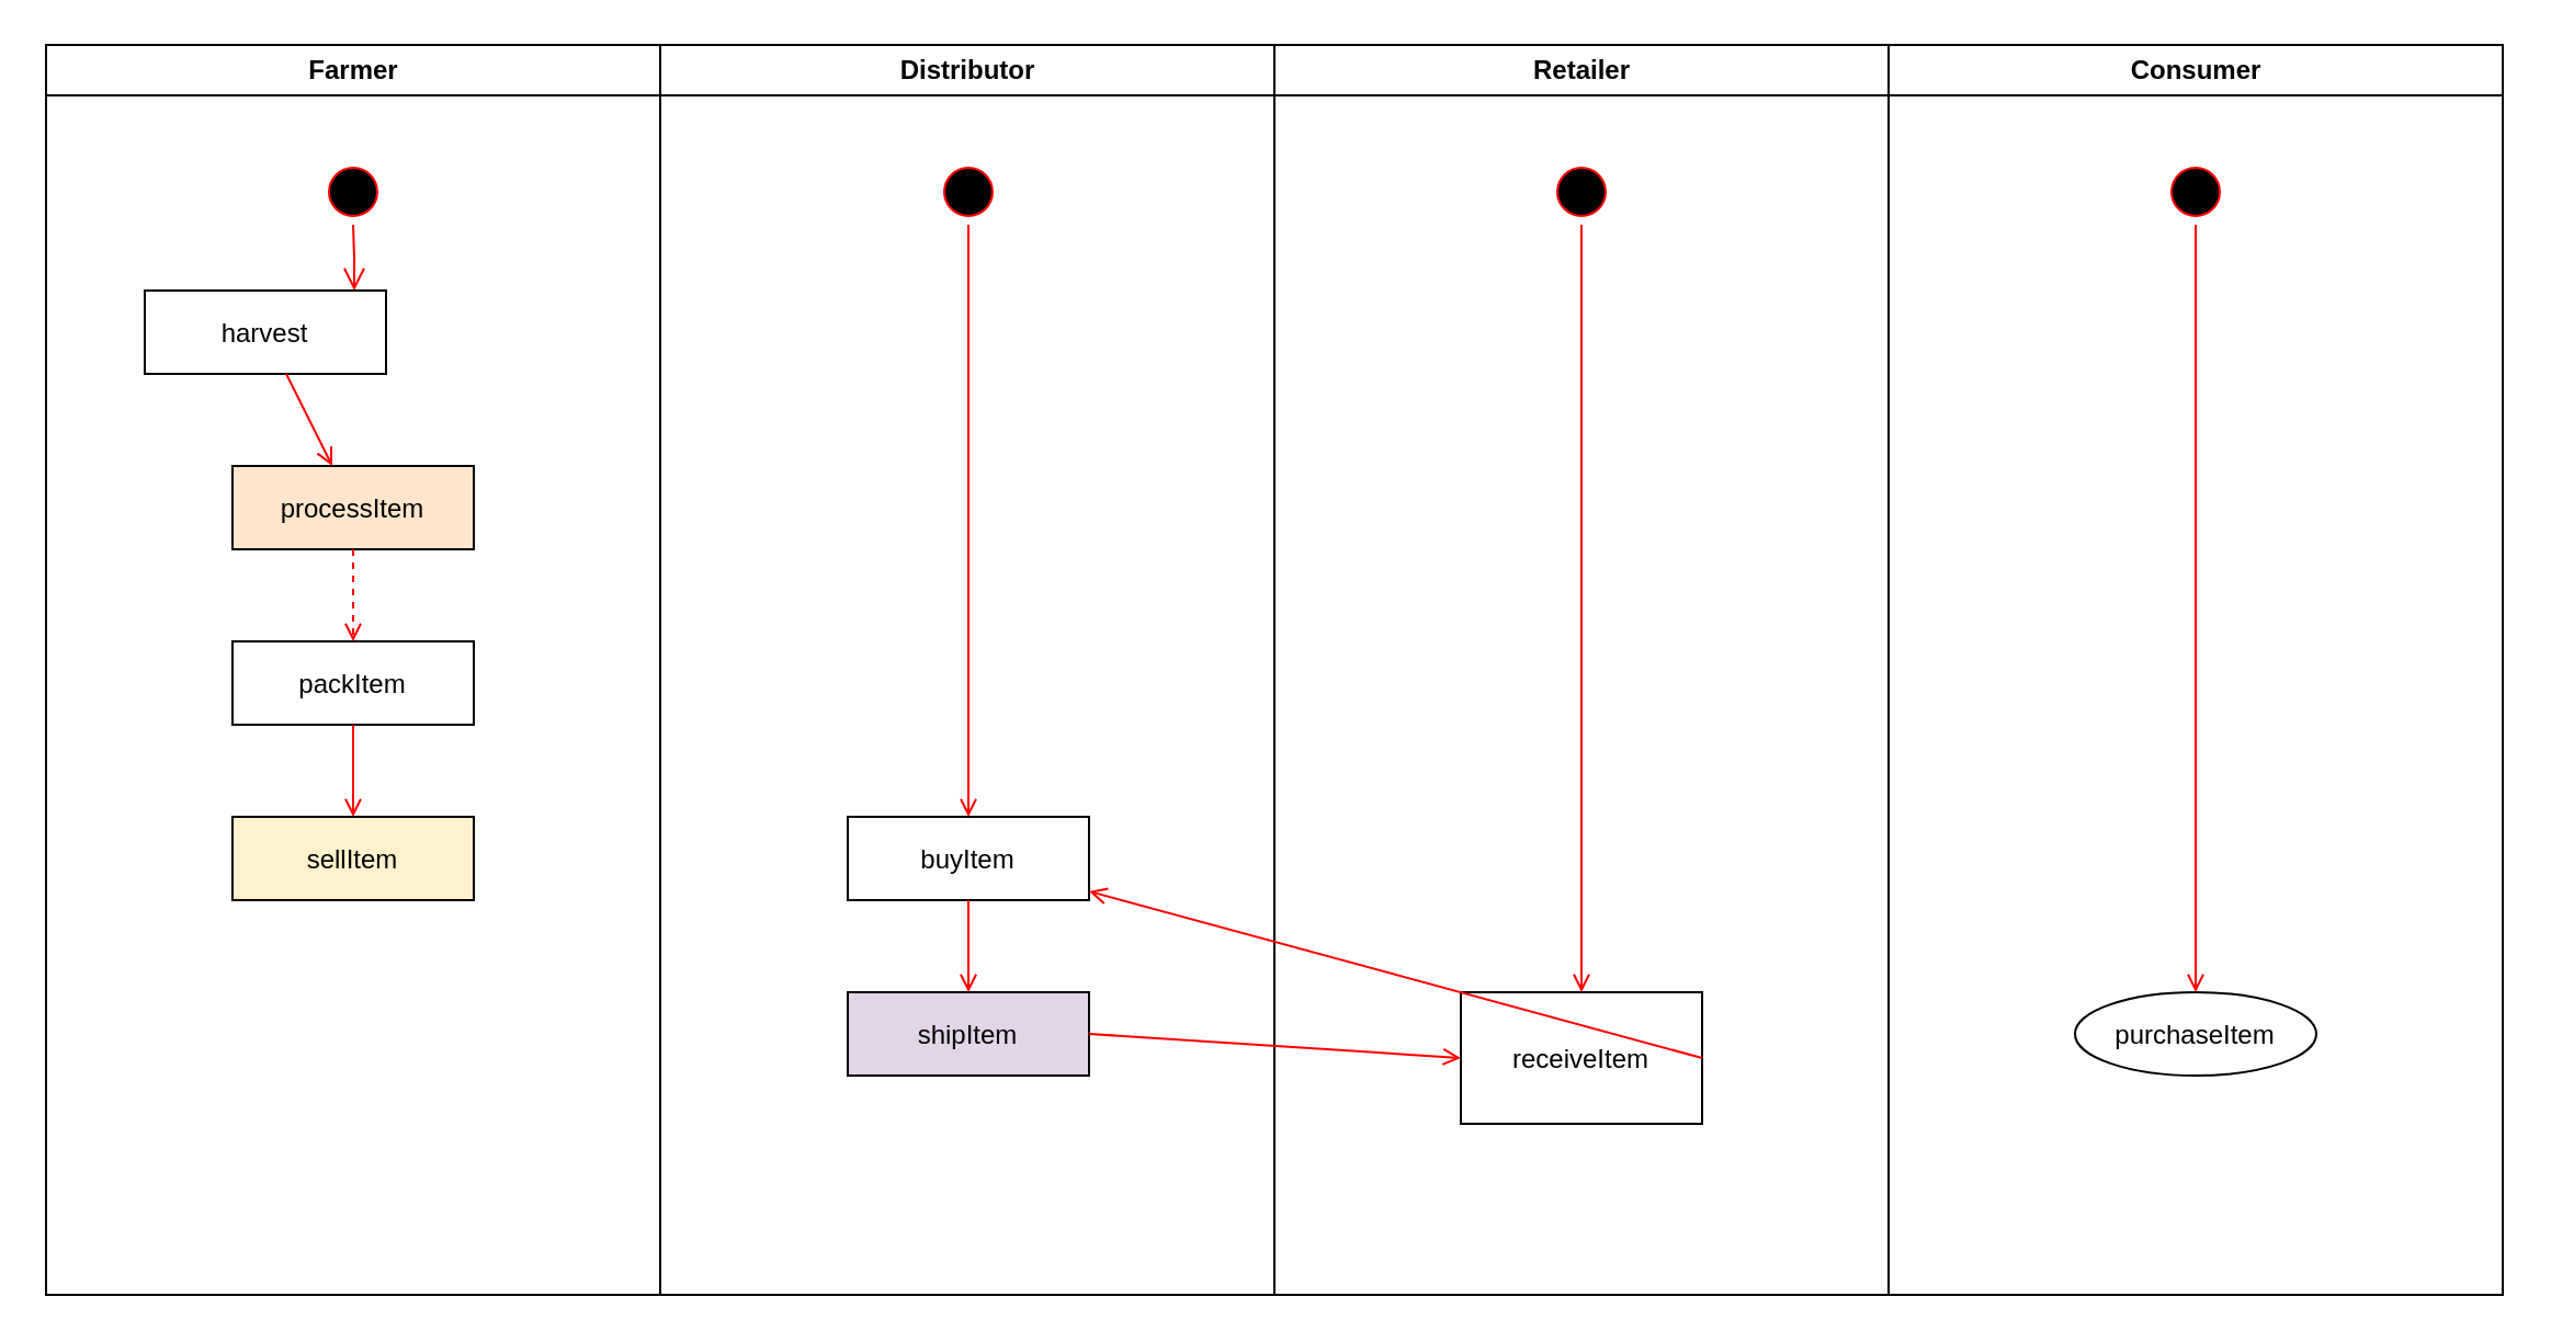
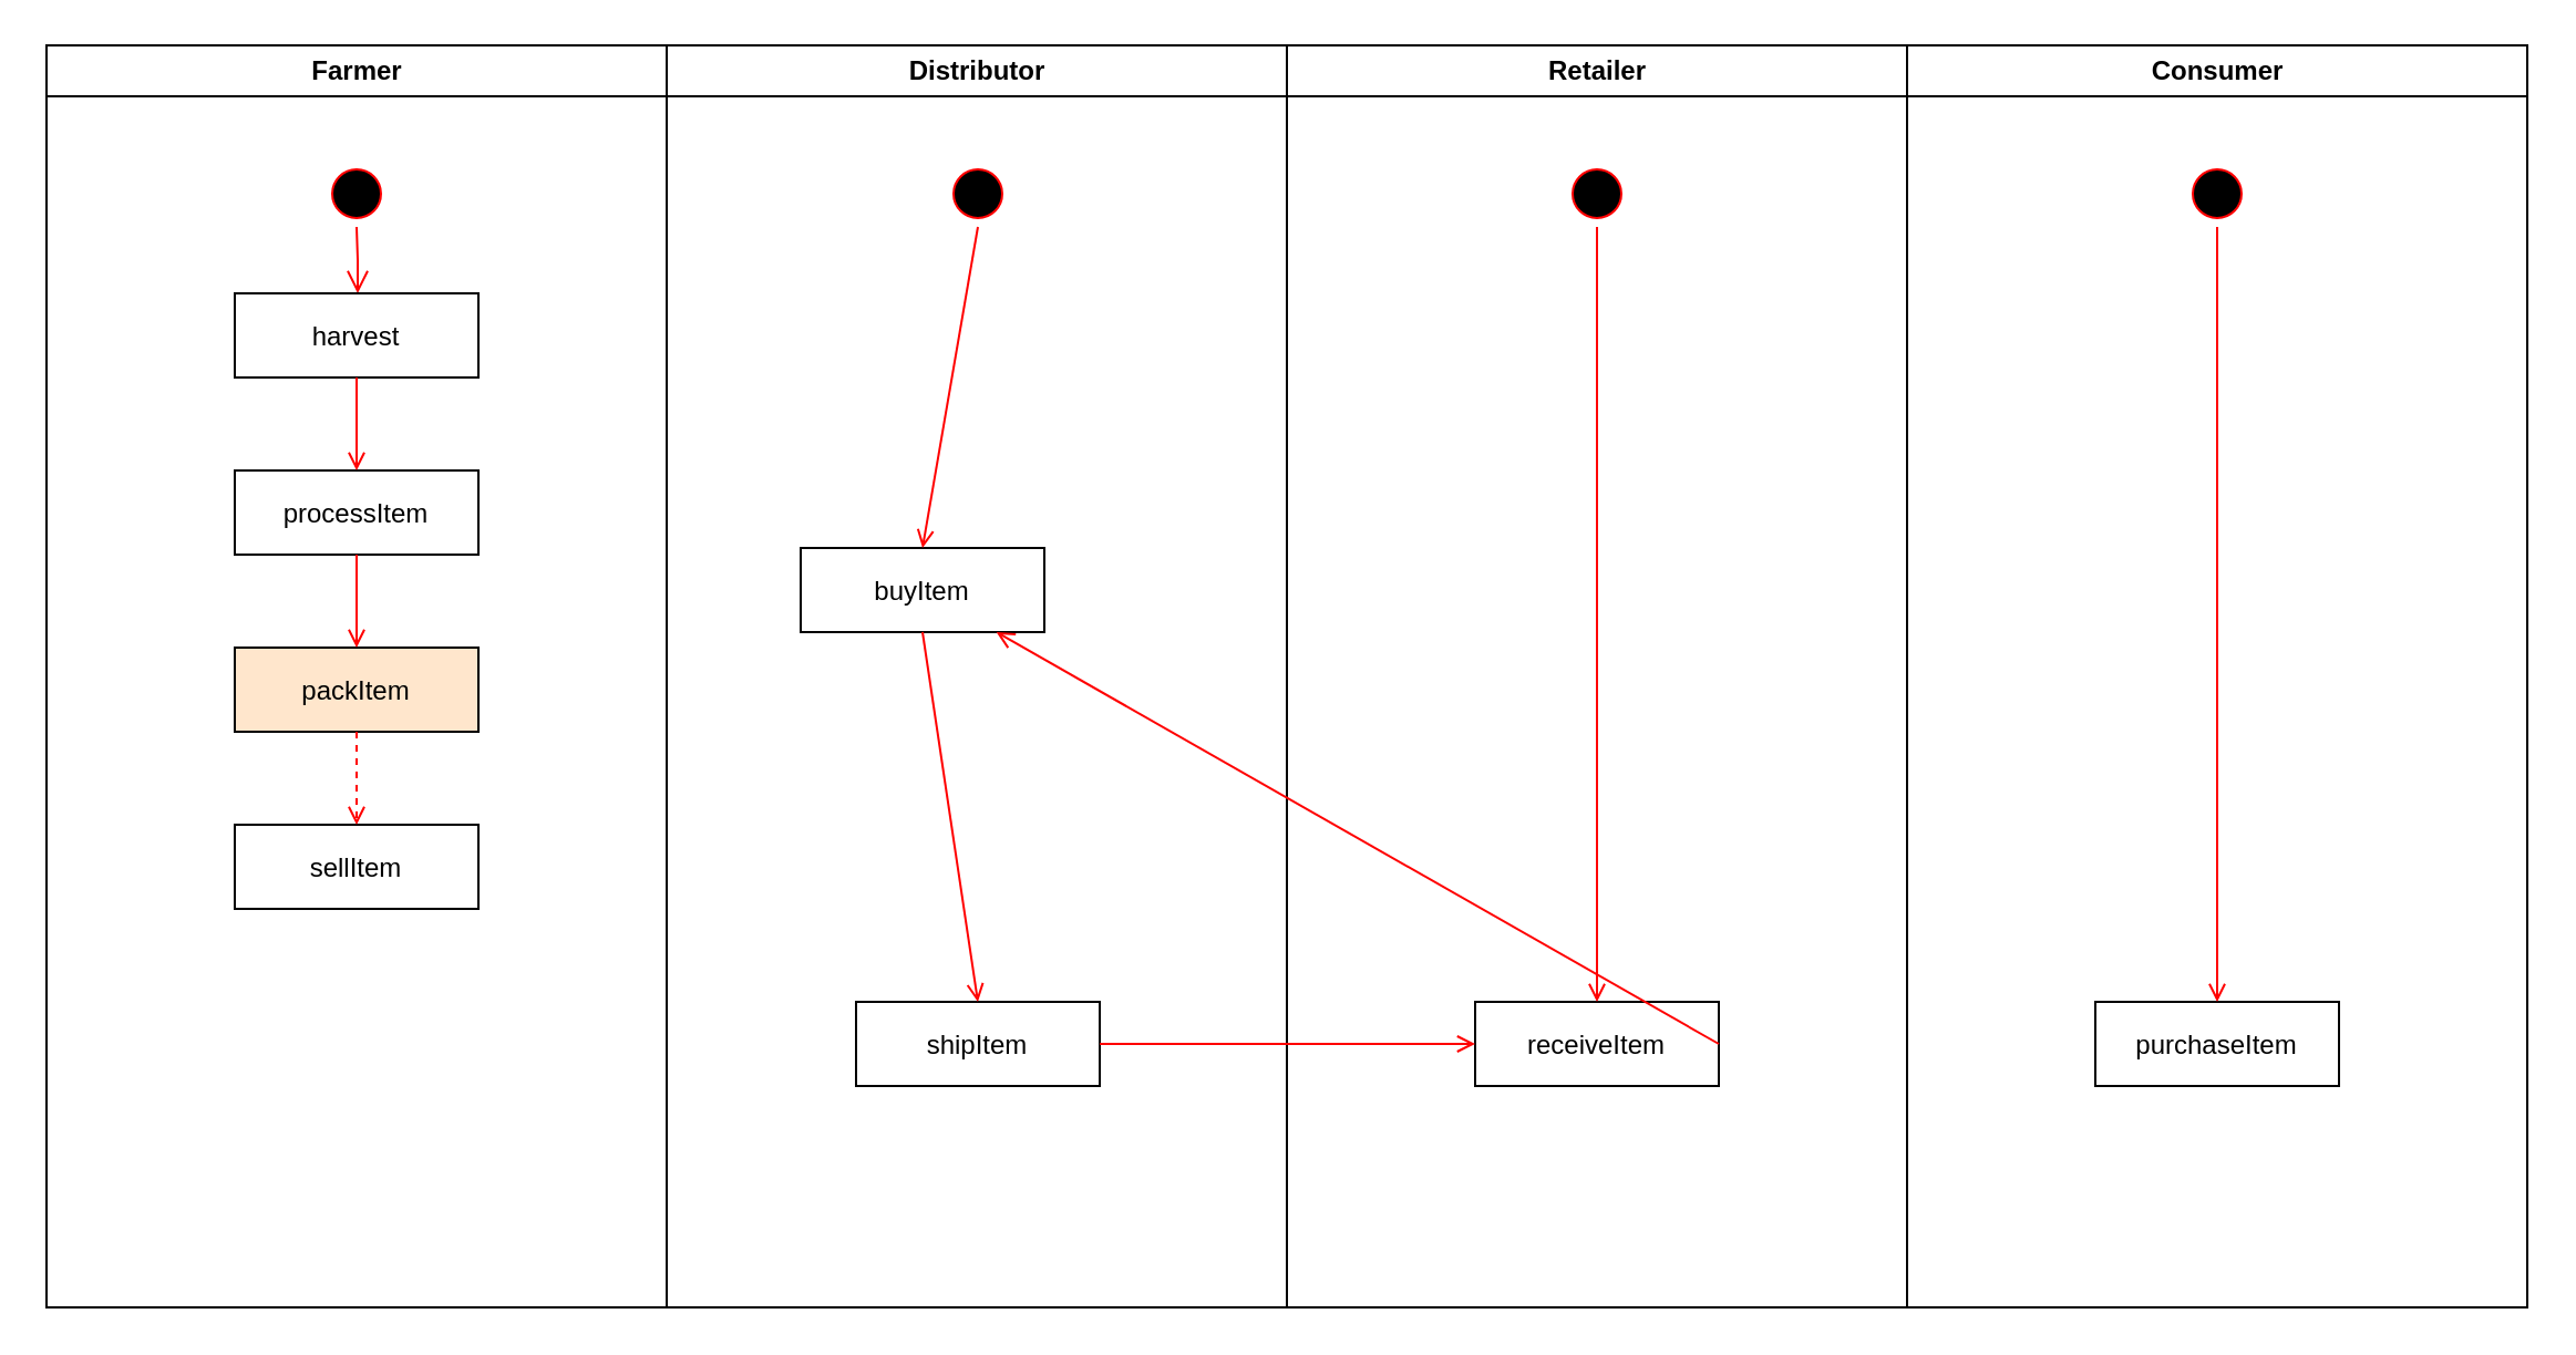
- <mxCell id="5" value="harvest" style="" parent="2" vertex="1"><mxGeometry x="45" y="112" width="110" height="38" as="geometry" /></mxCell>
+ <mxCell id="5" value="harvest" style="" parent="2" vertex="1"><mxGeometry x="85" y="112" width="110" height="38" as="geometry" /></mxCell>
- <mxCell id="6" value="processItem" style="fillColor=#ffe6cc;" parent="2" vertex="1"><mxGeometry x="85" y="192" width="110" height="38" as="geometry" /></mxCell>
+ <mxCell id="6" value="processItem" style="" parent="2" vertex="1"><mxGeometry x="85" y="192" width="110" height="38" as="geometry" /></mxCell>
- <mxCell id="9" value="" style="endArrow=open;strokeColor=#FF0000;endFill=1;rounded=0;dashed=1;" parent="2" source="6" target="8" edge="1"><mxGeometry relative="1" as="geometry" /></mxCell>
+ <mxCell id="9" value="" style="endArrow=open;strokeColor=#FF0000;endFill=1;rounded=0" parent="2" source="6" target="8" edge="1"><mxGeometry relative="1" as="geometry" /></mxCell>
- <mxCell id="8" value="packItem" style="" parent="2" vertex="1"><mxGeometry x="85" y="272" width="110" height="38" as="geometry" /></mxCell>
+ <mxCell id="8" value="packItem" style="fillColor=#ffe6cc;" parent="2" vertex="1"><mxGeometry x="85" y="272" width="110" height="38" as="geometry" /></mxCell>
- <mxCell id="11" value="" style="endArrow=open;strokeColor=#FF0000;endFill=1;rounded=0;exitX=0.5;exitY=1;exitDx=0;exitDy=0;entryX=0.5;entryY=0;entryDx=0;entryDy=0;" edge="1" parent="2" source="8" target="10"><mxGeometry relative="1" as="geometry"><mxPoint x="139.5" y="402" as="sourcePoint" /><mxPoint x="139.5" y="422" as="targetPoint" /></mxGeometry></mxCell>
+ <mxCell id="11" value="" style="endArrow=open;strokeColor=#FF0000;endFill=1;rounded=0;exitX=0.5;exitY=1;exitDx=0;exitDy=0;entryX=0.5;entryY=0;entryDx=0;entryDy=0;dashed=1;" edge="1" parent="2" source="8" target="10"><mxGeometry relative="1" as="geometry"><mxPoint x="139.5" y="402" as="sourcePoint" /><mxPoint x="139.5" y="422" as="targetPoint" /></mxGeometry></mxCell>
- <mxCell id="10" value="sellItem" style="fillColor=#fff2cc;" vertex="1" parent="2"><mxGeometry x="85" y="352" width="110" height="38" as="geometry" /></mxCell>
+ <mxCell id="10" value="sellItem" style="" vertex="1" parent="2"><mxGeometry x="85" y="352" width="110" height="38" as="geometry" /></mxCell>
- <mxCell id="14" value="buyItem" style="" vertex="1" parent="12"><mxGeometry x="85.5" y="352" width="110" height="38" as="geometry" /></mxCell>
+ <mxCell id="14" value="buyItem" style="" vertex="1" parent="12"><mxGeometry x="60.5" y="227" width="110" height="38" as="geometry" /></mxCell>
- <mxCell id="16" value="shipItem" style="fillColor=#e1d5e7;" vertex="1" parent="12"><mxGeometry x="85.5" y="432" width="110" height="38" as="geometry" /></mxCell>
+ <mxCell id="16" value="shipItem" style="" vertex="1" parent="12"><mxGeometry x="85.5" y="432" width="110" height="38" as="geometry" /></mxCell>
- <mxCell id="24" value="purchaseItem" style="ellipse;" vertex="1" parent="22"><mxGeometry x="85" y="432" width="110" height="38" as="geometry" /></mxCell>
+ <mxCell id="24" value="purchaseItem" style="" vertex="1" parent="22"><mxGeometry x="85" y="432" width="110" height="38" as="geometry" /></mxCell>
- <mxCell id="20" value="receiveItem" style="" vertex="1" parent="18"><mxGeometry x="85" y="432" width="110" height="60" as="geometry" /></mxCell>
+ <mxCell id="20" value="receiveItem" style="" vertex="1" parent="18"><mxGeometry x="85" y="432" width="110" height="38" as="geometry" /></mxCell>
